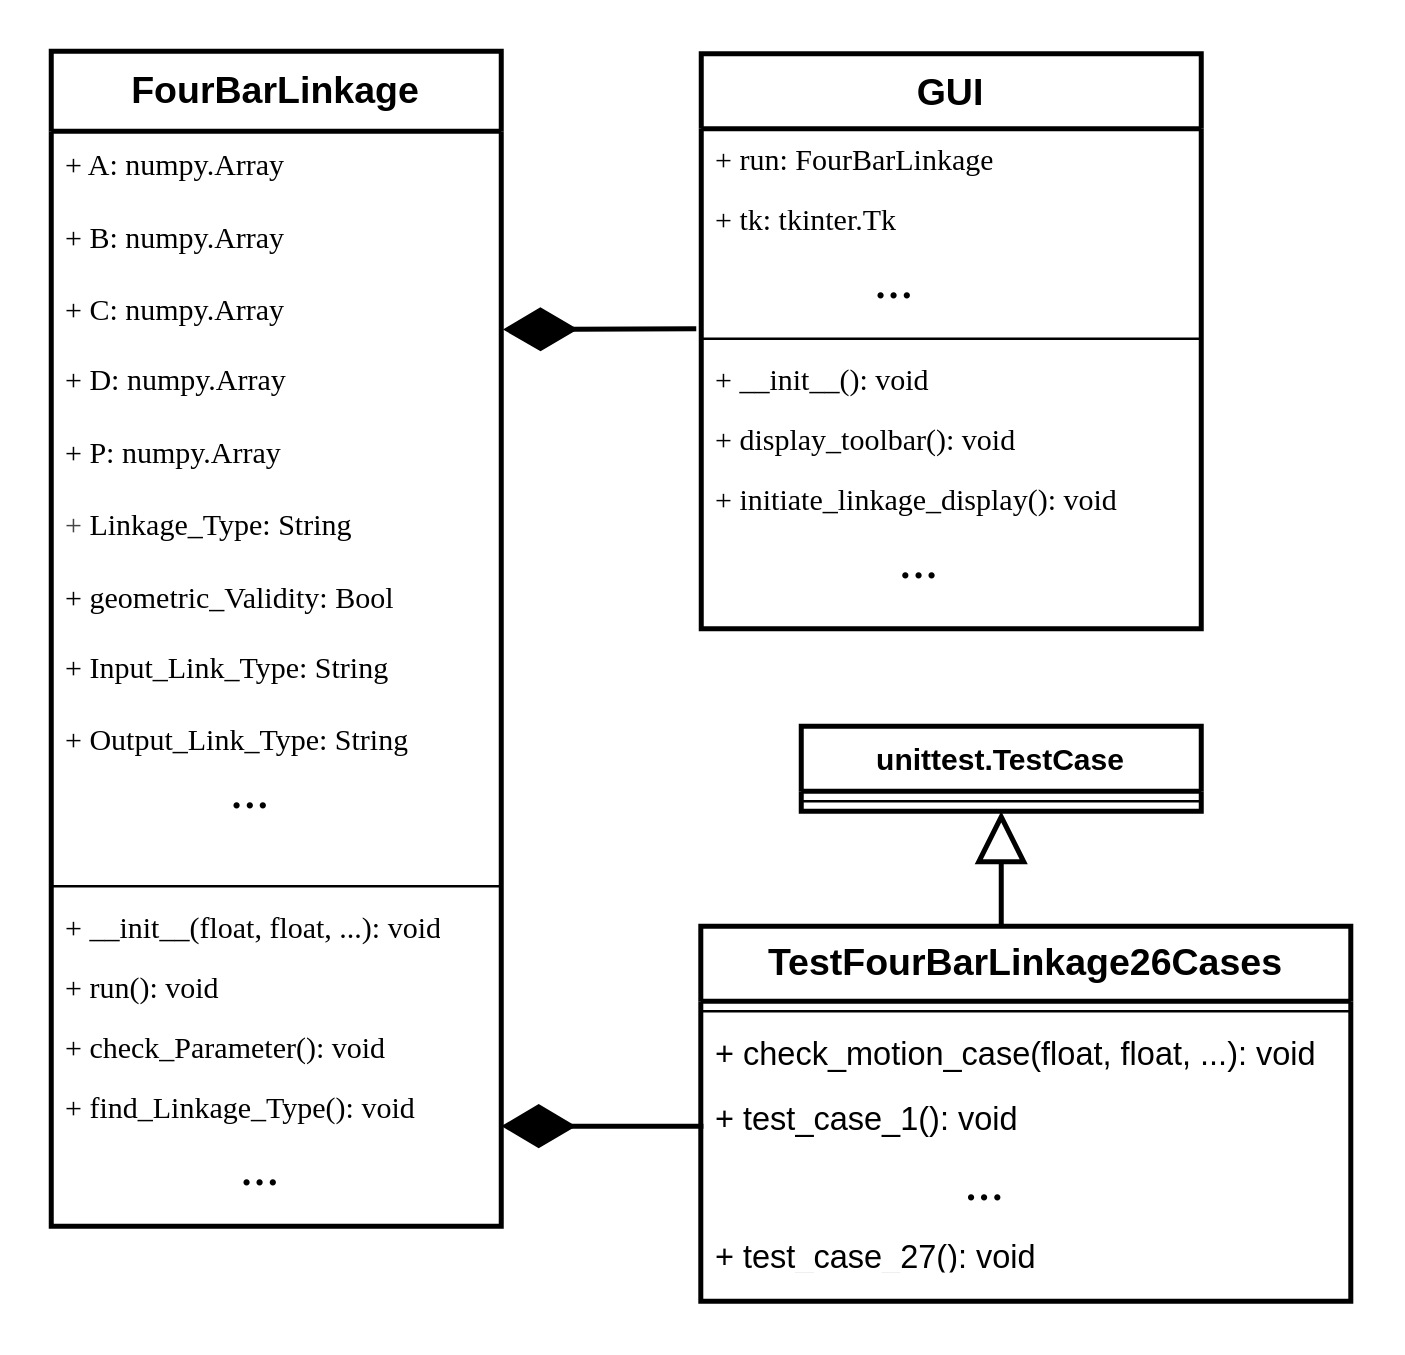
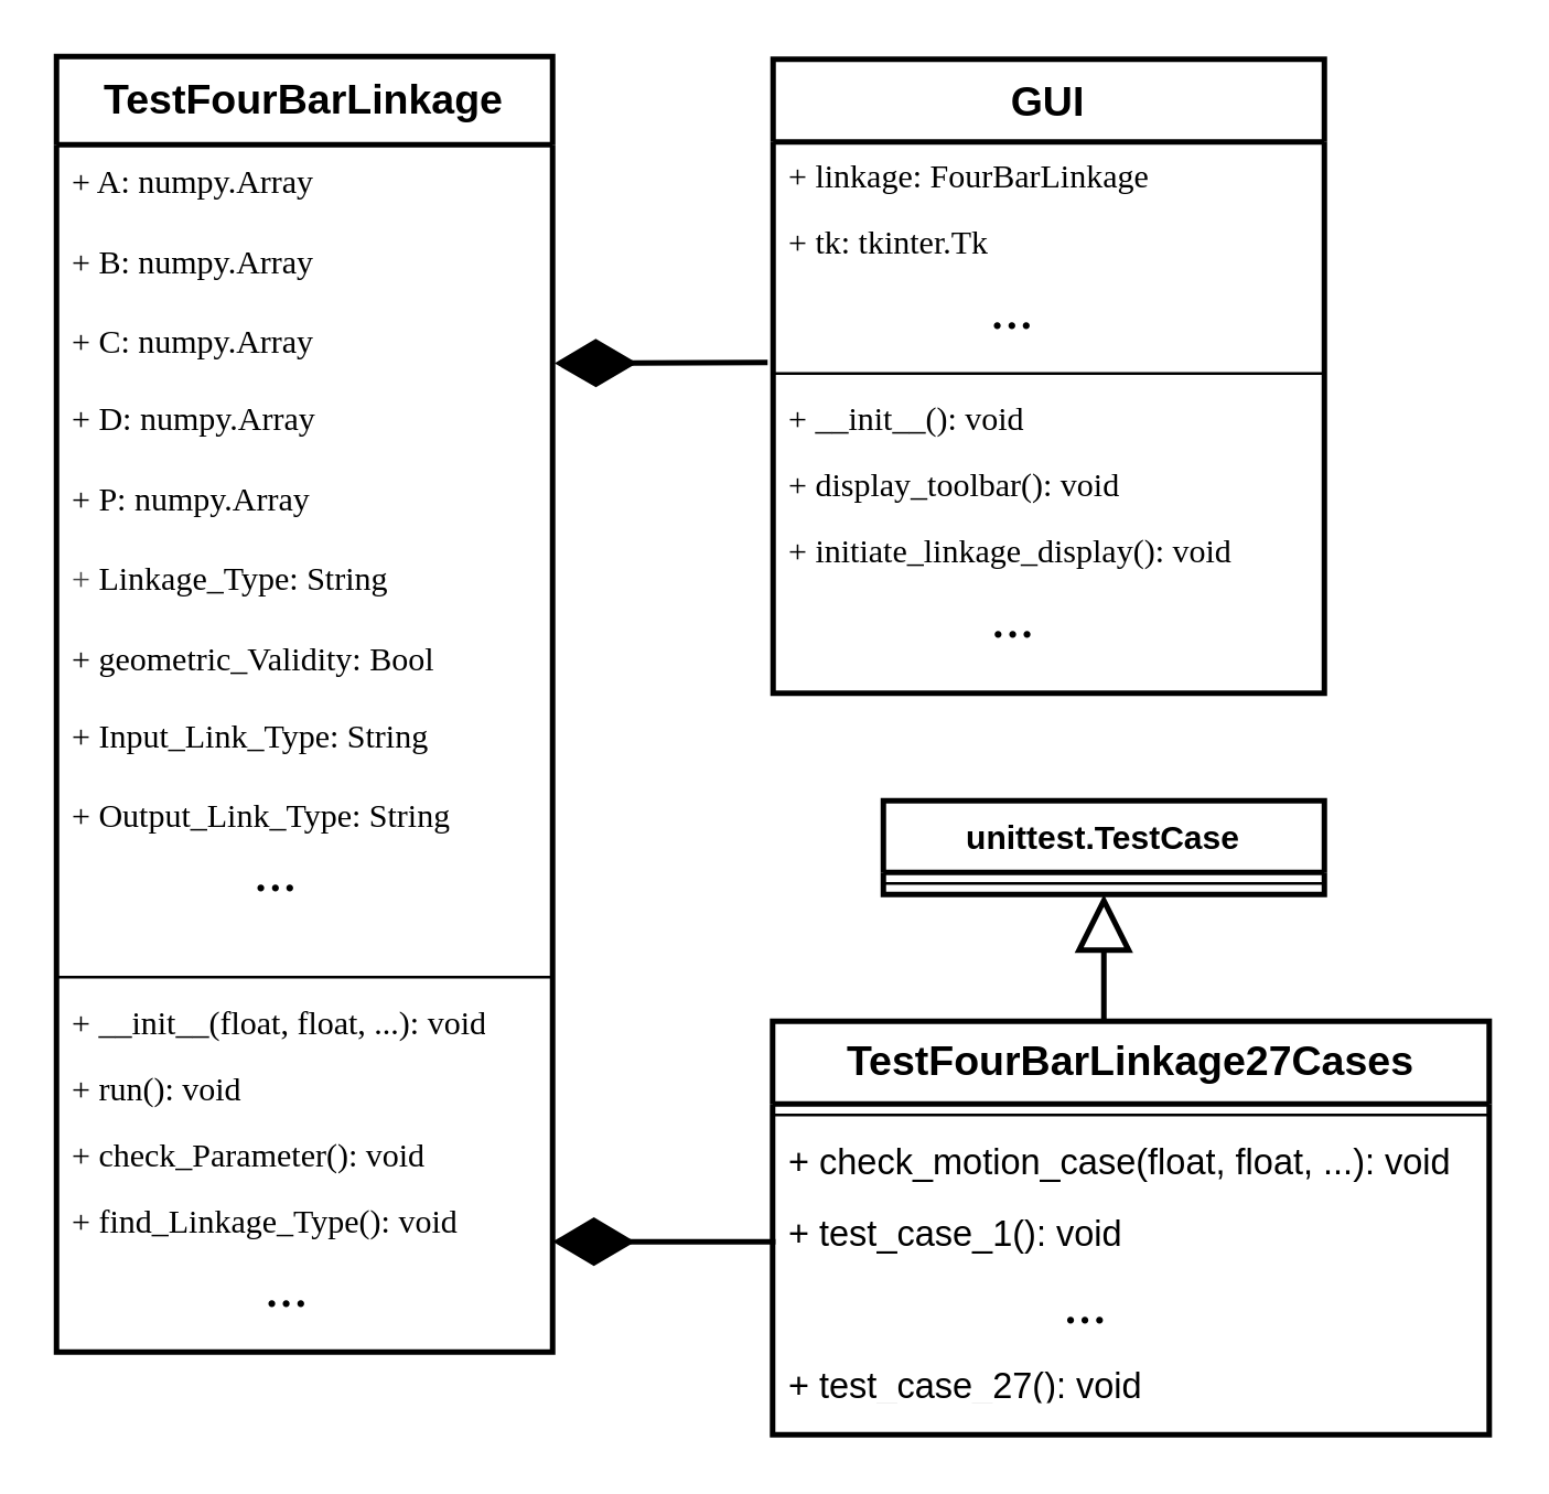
- <mxCell id="2" value="&lt;font face=&quot;Helvetica&quot; style=&quot;font-size: 15px;&quot;&gt;FourBarLinkage&lt;/font&gt;" style="swimlane;fontStyle=1;align=center;verticalAlign=top;childLayout=stackLayout;horizontal=1;startSize=32;horizontalStack=0;resizeParent=1;resizeParentMax=0;resizeLast=0;collapsible=1;marginBottom=0;whiteSpace=wrap;html=1;strokeWidth=2;" vertex="1" parent="1"><mxGeometry x="20" y="20" width="180" height="470" as="geometry" /></mxCell>
+ <mxCell id="2" value="&lt;font face=&quot;Helvetica&quot; style=&quot;font-size: 15px;&quot;&gt;TestFourBarLinkage&lt;/font&gt;" style="swimlane;fontStyle=1;align=center;verticalAlign=top;childLayout=stackLayout;horizontal=1;startSize=32;horizontalStack=0;resizeParent=1;resizeParentMax=0;resizeLast=0;collapsible=1;marginBottom=0;whiteSpace=wrap;html=1;strokeWidth=2;" vertex="1" parent="1"><mxGeometry x="20" y="20" width="180" height="470" as="geometry" /></mxCell>
- <mxCell id="8" value="&lt;p style=&quot;margin: 0px; line-height: 100%; font-size: 12px;&quot;&gt;&lt;span style=&quot;font-family: &amp;quot;Microsoft YaHei&amp;quot;; font-size: 12px;&quot;&gt;+ run: FourBarLinkage&lt;/span&gt;&lt;/p&gt;&lt;p style=&quot;margin: 0px; line-height: 100%; font-size: 12px;&quot;&gt;&lt;span style=&quot;font-family: &amp;quot;Microsoft YaHei&amp;quot;; background-color: initial; font-size: 12px;&quot;&gt;&lt;br style=&quot;font-size: 12px;&quot;&gt;&lt;/span&gt;&lt;/p&gt;&lt;p style=&quot;margin: 0px; line-height: 100%; font-size: 12px;&quot;&gt;&lt;span style=&quot;font-family: &amp;quot;Microsoft YaHei&amp;quot;; background-color: initial; font-size: 12px;&quot;&gt;+ tk: tkinter.Tk&lt;/span&gt;&lt;/p&gt;&lt;p style=&quot;margin: 0px; line-height: 100%; font-size: 12px;&quot;&gt;&lt;span style=&quot;font-family: &amp;quot;Microsoft YaHei&amp;quot;; background-color: initial; font-size: 12px;&quot;&gt;&lt;br&gt;&lt;/span&gt;&lt;/p&gt;&lt;p style=&quot;text-align: center; margin: 0px; line-height: 100%;&quot;&gt;&lt;font style=&quot;font-size: 21px;&quot; face=&quot;Microsoft YaHei&quot;&gt;&amp;nbsp; &amp;nbsp; &amp;nbsp; ...&lt;/font&gt;&lt;/p&gt;" style="text;strokeColor=none;fillColor=none;align=left;verticalAlign=top;spacingLeft=4;spacingRight=4;overflow=hidden;rotatable=0;points=[[0,0.5],[1,0.5]];portConstraint=eastwest;whiteSpace=wrap;html=1;fontSize=12;fontColor=#000000;" vertex="1" parent="7"><mxGeometry y="30" width="200" height="80" as="geometry" /></mxCell>
+ <mxCell id="8" value="&lt;p style=&quot;margin: 0px; line-height: 100%; font-size: 12px;&quot;&gt;&lt;span style=&quot;font-family: &amp;quot;Microsoft YaHei&amp;quot;; font-size: 12px;&quot;&gt;+ linkage: FourBarLinkage&lt;/span&gt;&lt;/p&gt;&lt;p style=&quot;margin: 0px; line-height: 100%; font-size: 12px;&quot;&gt;&lt;span style=&quot;font-family: &amp;quot;Microsoft YaHei&amp;quot;; background-color: initial; font-size: 12px;&quot;&gt;&lt;br style=&quot;font-size: 12px;&quot;&gt;&lt;/span&gt;&lt;/p&gt;&lt;p style=&quot;margin: 0px; line-height: 100%; font-size: 12px;&quot;&gt;&lt;span style=&quot;font-family: &amp;quot;Microsoft YaHei&amp;quot;; background-color: initial; font-size: 12px;&quot;&gt;+ tk: tkinter.Tk&lt;/span&gt;&lt;/p&gt;&lt;p style=&quot;margin: 0px; line-height: 100%; font-size: 12px;&quot;&gt;&lt;span style=&quot;font-family: &amp;quot;Microsoft YaHei&amp;quot;; background-color: initial; font-size: 12px;&quot;&gt;&lt;br&gt;&lt;/span&gt;&lt;/p&gt;&lt;p style=&quot;text-align: center; margin: 0px; line-height: 100%;&quot;&gt;&lt;font style=&quot;font-size: 21px;&quot; face=&quot;Microsoft YaHei&quot;&gt;&amp;nbsp; &amp;nbsp; &amp;nbsp; ...&lt;/font&gt;&lt;/p&gt;" style="text;strokeColor=none;fillColor=none;align=left;verticalAlign=top;spacingLeft=4;spacingRight=4;overflow=hidden;rotatable=0;points=[[0,0.5],[1,0.5]];portConstraint=eastwest;whiteSpace=wrap;html=1;fontSize=12;fontColor=#000000;" vertex="1" parent="7"><mxGeometry y="30" width="200" height="80" as="geometry" /></mxCell>
- <mxCell id="11" value="&lt;p style=&quot;margin: 0px; line-height: 100%; font-size: 15px;&quot; align=&quot;center&quot;&gt;&lt;font style=&quot;font-size: 15px;&quot; face=&quot;Helvetica&quot;&gt;TestFourBarLinkage26Cases&lt;/font&gt;&lt;/p&gt;&lt;font style=&quot;font-size: 15px;&quot; face=&quot;Helvetica&quot;&gt;&lt;br&gt;&lt;/font&gt;&lt;p style=&quot;margin: 0px; line-height: 100%; font-family: SimSun; font-size: 15px; color: rgb(255, 255, 255);&quot; align=&quot;center&quot;&gt;&lt;br&gt;&lt;/p&gt;" style="swimlane;fontStyle=1;align=center;verticalAlign=top;childLayout=stackLayout;horizontal=1;startSize=30;horizontalStack=0;resizeParent=1;resizeParentMax=0;resizeLast=0;collapsible=1;marginBottom=0;whiteSpace=wrap;html=1;strokeWidth=2;" vertex="1" parent="1"><mxGeometry x="279.82" y="370" width="260" height="150" as="geometry" /></mxCell>
+ <mxCell id="11" value="&lt;p style=&quot;margin: 0px; line-height: 100%; font-size: 15px;&quot; align=&quot;center&quot;&gt;&lt;font style=&quot;font-size: 15px;&quot; face=&quot;Helvetica&quot;&gt;TestFourBarLinkage27Cases&lt;/font&gt;&lt;/p&gt;&lt;font style=&quot;font-size: 15px;&quot; face=&quot;Helvetica&quot;&gt;&lt;br&gt;&lt;/font&gt;&lt;p style=&quot;margin: 0px; line-height: 100%; font-family: SimSun; font-size: 15px; color: rgb(255, 255, 255);&quot; align=&quot;center&quot;&gt;&lt;br&gt;&lt;/p&gt;" style="swimlane;fontStyle=1;align=center;verticalAlign=top;childLayout=stackLayout;horizontal=1;startSize=30;horizontalStack=0;resizeParent=1;resizeParentMax=0;resizeLast=0;collapsible=1;marginBottom=0;whiteSpace=wrap;html=1;strokeWidth=2;" vertex="1" parent="1"><mxGeometry x="279.82" y="370" width="260" height="150" as="geometry" /></mxCell>
